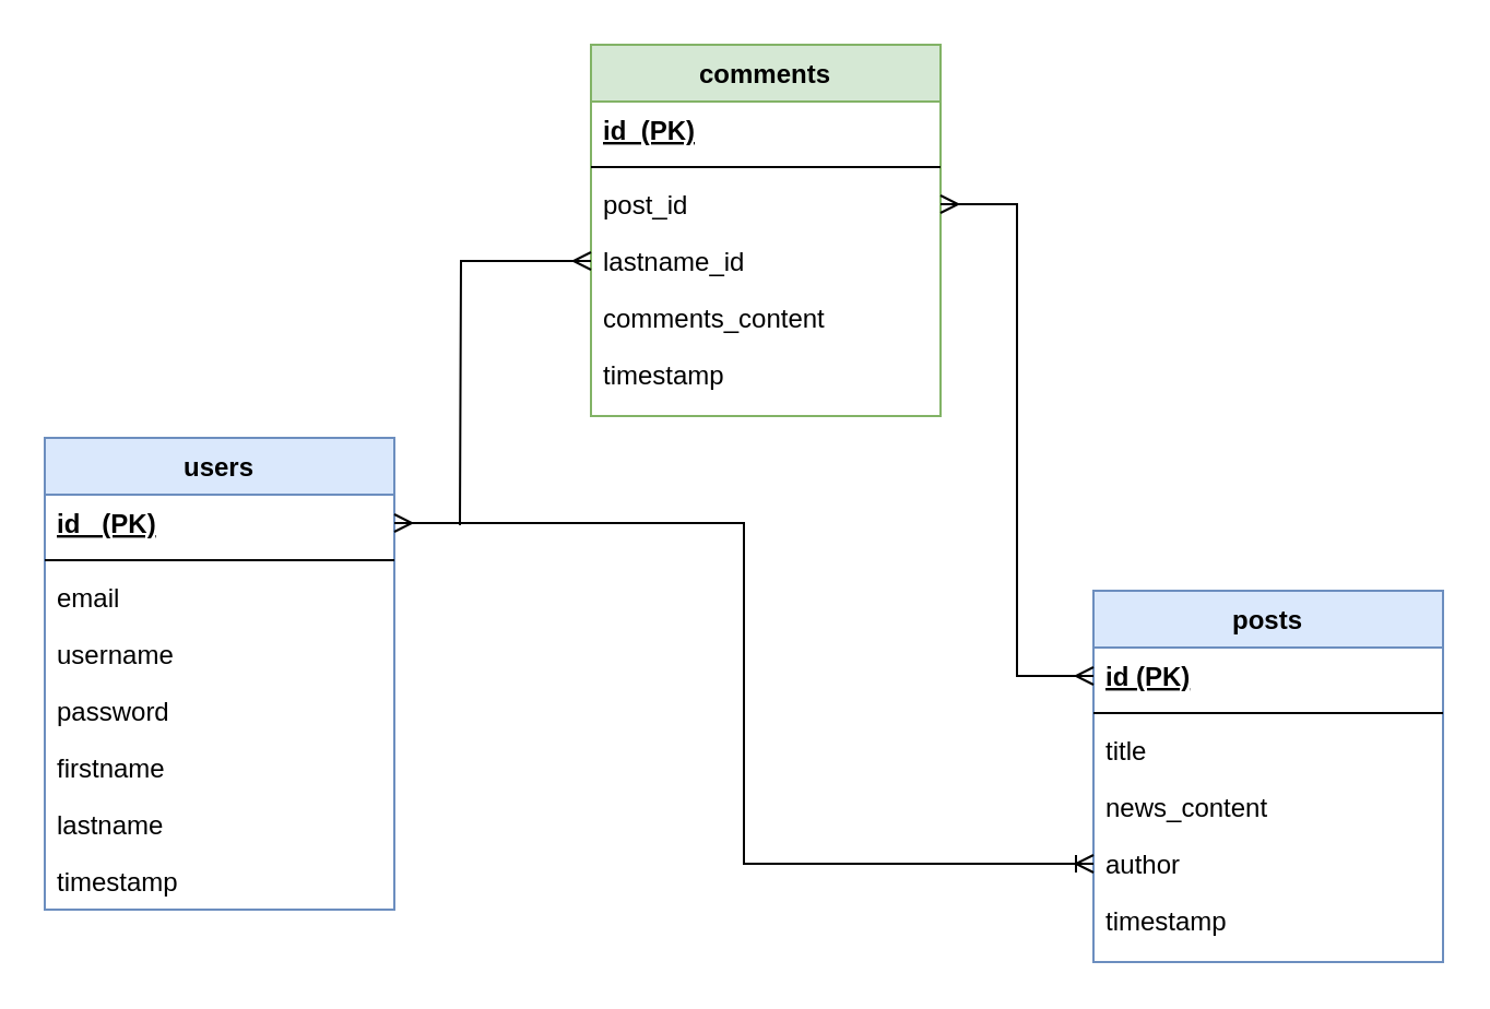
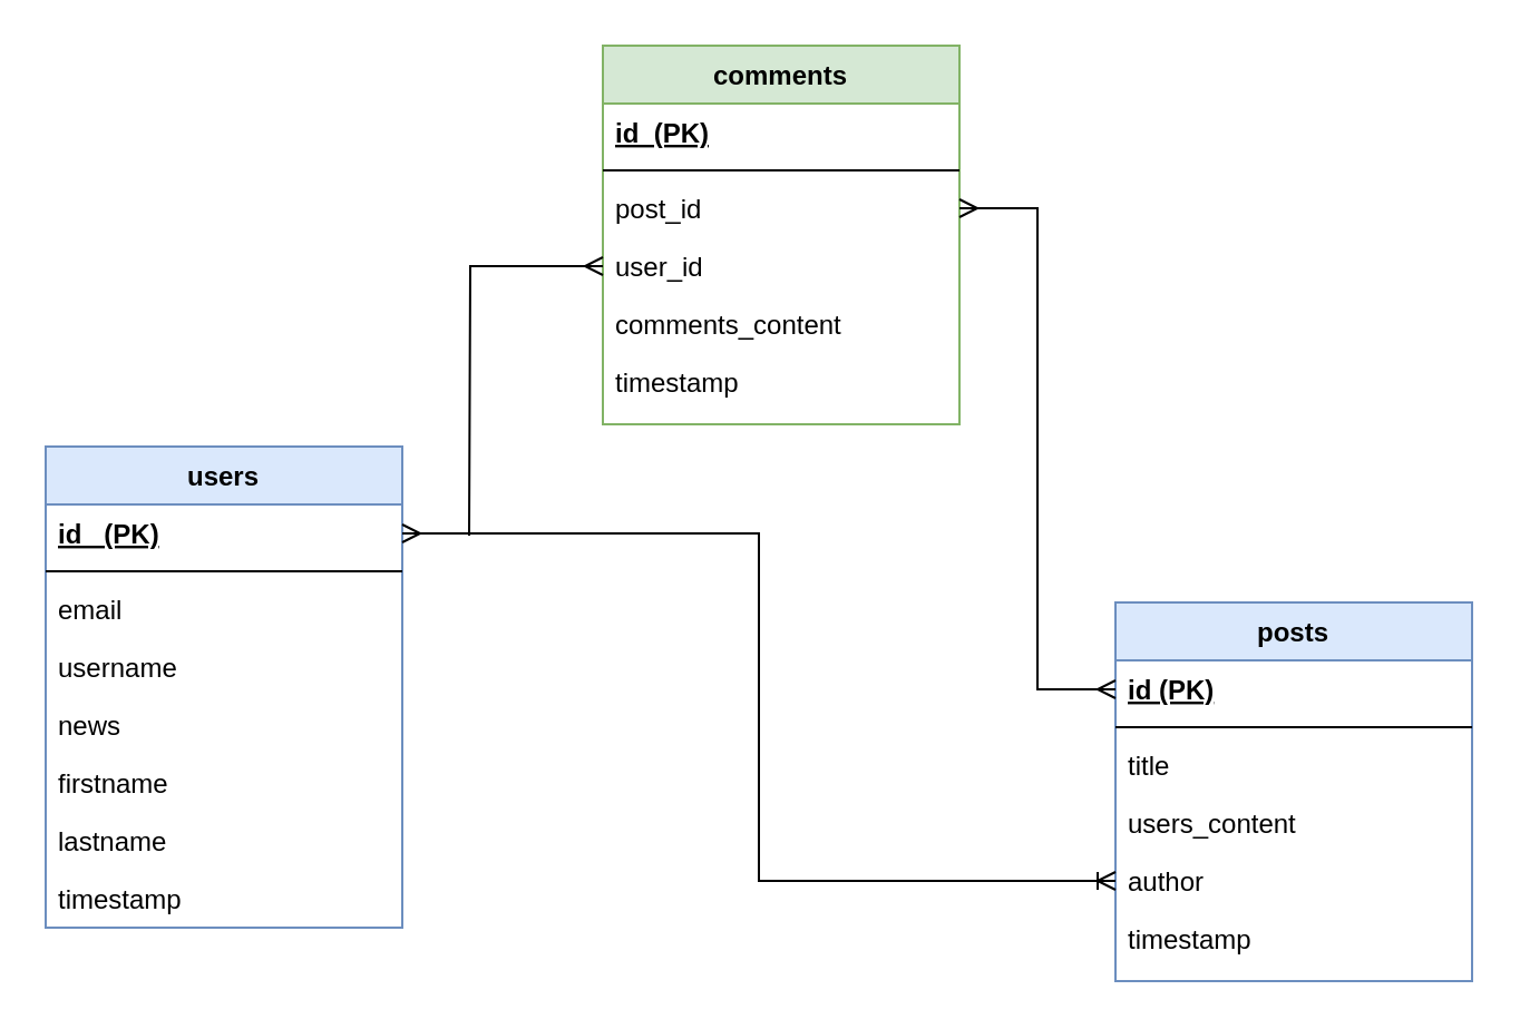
- <mxCell id="23" value="lastname_id" style="text;align=left;verticalAlign=top;spacingLeft=4;spacingRight=4;overflow=hidden;rotatable=0;points=[[0,0.5],[1,0.5]];portConstraint=eastwest;rounded=0;shadow=0;html=0;" vertex="1" parent="18"><mxGeometry y="86" width="160" height="26" as="geometry" /></mxCell>
+ <mxCell id="23" value="user_id" style="text;align=left;verticalAlign=top;spacingLeft=4;spacingRight=4;overflow=hidden;rotatable=0;points=[[0,0.5],[1,0.5]];portConstraint=eastwest;rounded=0;shadow=0;html=0;" vertex="1" parent="18"><mxGeometry y="86" width="160" height="26" as="geometry" /></mxCell>
- <mxCell id="7" value="password" style="text;align=left;verticalAlign=top;spacingLeft=4;spacingRight=4;overflow=hidden;rotatable=0;points=[[0,0.5],[1,0.5]];portConstraint=eastwest;rounded=0;shadow=0;html=0;" vertex="1" parent="2"><mxGeometry y="112" width="160" height="26" as="geometry" /></mxCell>
+ <mxCell id="7" value="news" style="text;align=left;verticalAlign=top;spacingLeft=4;spacingRight=4;overflow=hidden;rotatable=0;points=[[0,0.5],[1,0.5]];portConstraint=eastwest;rounded=0;shadow=0;html=0;" vertex="1" parent="2"><mxGeometry y="112" width="160" height="26" as="geometry" /></mxCell>
- <mxCell id="15" value="news_content" style="text;align=left;verticalAlign=top;spacingLeft=4;spacingRight=4;overflow=hidden;rotatable=0;points=[[0,0.5],[1,0.5]];portConstraint=eastwest;rounded=0;shadow=0;html=0;" vertex="1" parent="11"><mxGeometry y="86" width="160" height="26" as="geometry" /></mxCell>
+ <mxCell id="15" value="users_content" style="text;align=left;verticalAlign=top;spacingLeft=4;spacingRight=4;overflow=hidden;rotatable=0;points=[[0,0.5],[1,0.5]];portConstraint=eastwest;rounded=0;shadow=0;html=0;" vertex="1" parent="11"><mxGeometry y="86" width="160" height="26" as="geometry" /></mxCell>
